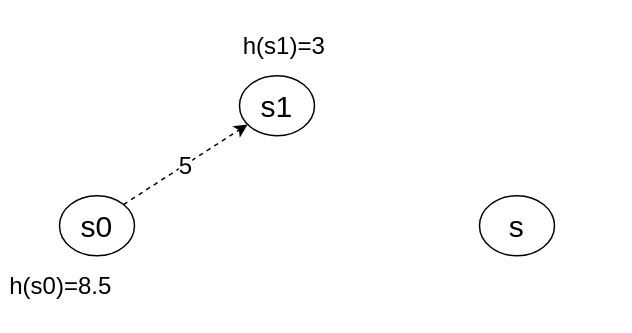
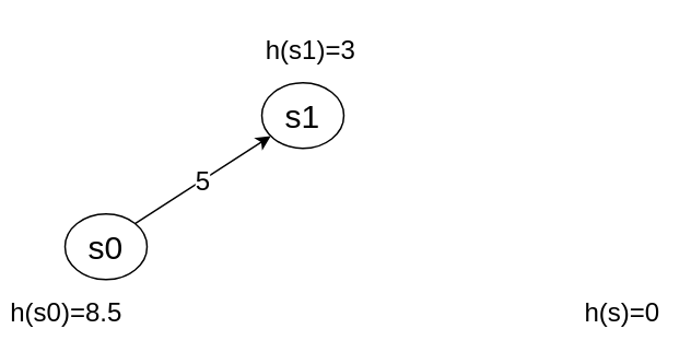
- <mxCell id="5" value="" style="endArrow=classic;html=1;fontSize=20;exitX=1;exitY=0;exitDx=0;exitDy=0;dashed=1;" edge="1" parent="1" source="3" target="2"><mxGeometry relative="1" as="geometry"><mxPoint x="139" y="220" as="sourcePoint" /><mxPoint x="239" y="220" as="targetPoint" /></mxGeometry></mxCell>
+ <mxCell id="5" value="" style="endArrow=classic;html=1;fontSize=20;exitX=1;exitY=0;exitDx=0;exitDy=0;" edge="1" parent="1" source="3" target="2"><mxGeometry relative="1" as="geometry"><mxPoint x="139" y="220" as="sourcePoint" /><mxPoint x="239" y="220" as="targetPoint" /></mxGeometry></mxCell>
- <mxCell id="4" value="s" style="ellipse;whiteSpace=wrap;html=1;fontSize=20;" vertex="1" parent="1"><mxGeometry x="319" y="130" width="50" height="40" as="geometry" /></mxCell>
+ <mxCell id="9" value="h(s)=0" style="text;html=1;strokeColor=none;fillColor=none;align=center;verticalAlign=middle;whiteSpace=wrap;rounded=0;fontSize=16;" vertex="1" parent="1"><mxGeometry x="359" y="180" width="40" height="20" as="geometry" /></mxCell>
